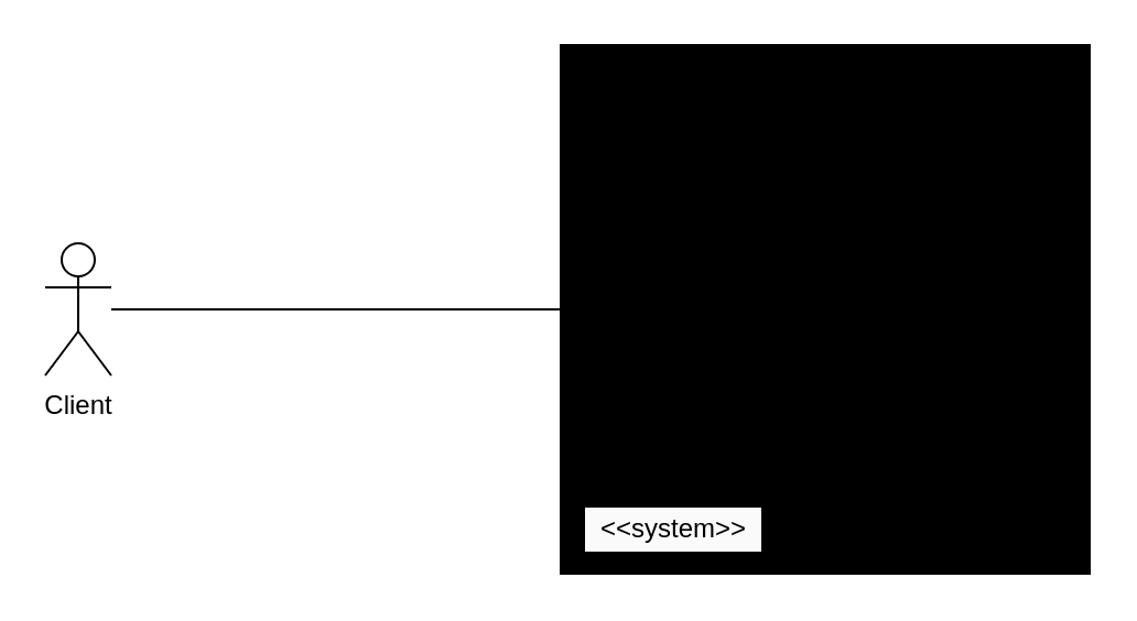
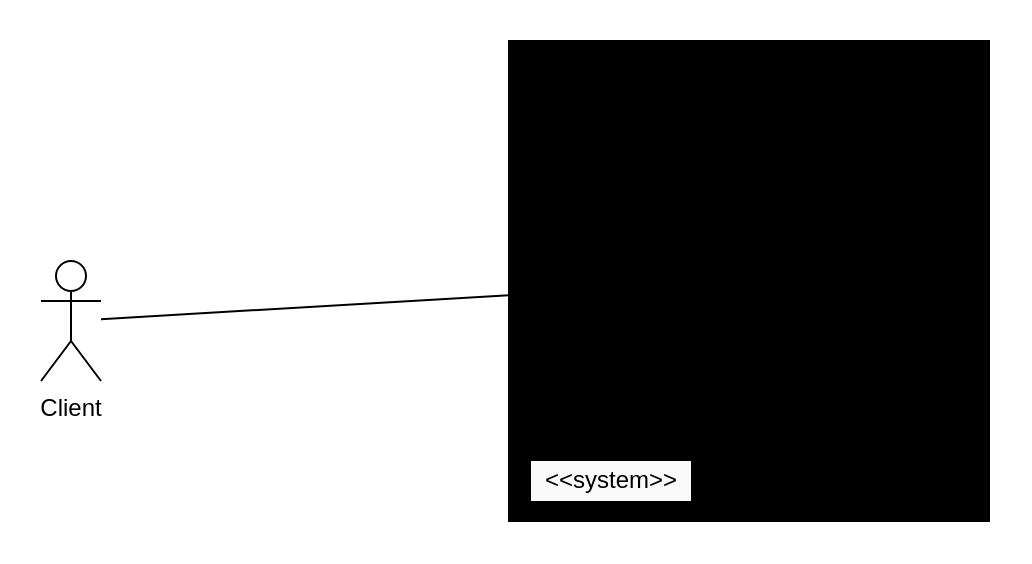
- <mxCell id="3" value="Client" style="shape=umlActor;verticalLabelPosition=bottom;verticalAlign=top;html=1;outlineConnect=0;fillColor=#FFFFFF;" vertex="1" parent="1"><mxGeometry x="20" y="110" width="30" height="60" as="geometry" /></mxCell>
+ <mxCell id="3" value="Client" style="shape=umlActor;verticalLabelPosition=bottom;verticalAlign=top;html=1;outlineConnect=0;fillColor=#FFFFFF;" vertex="1" parent="1"><mxGeometry x="20" y="130" width="30" height="60" as="geometry" /></mxCell>
